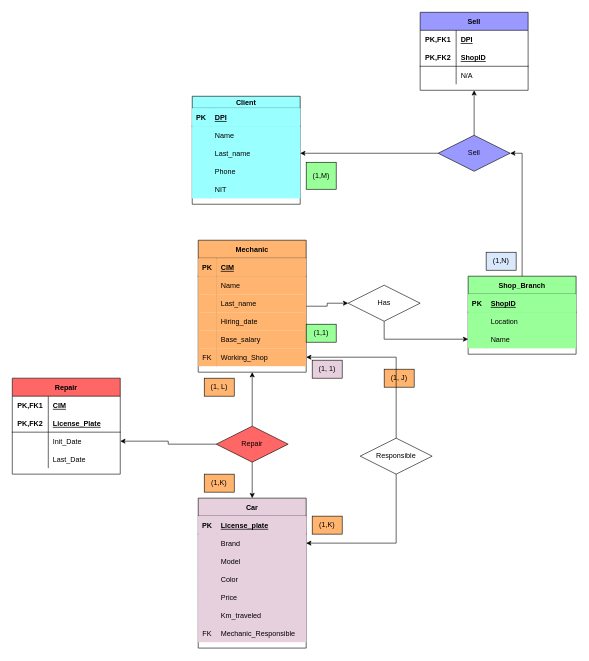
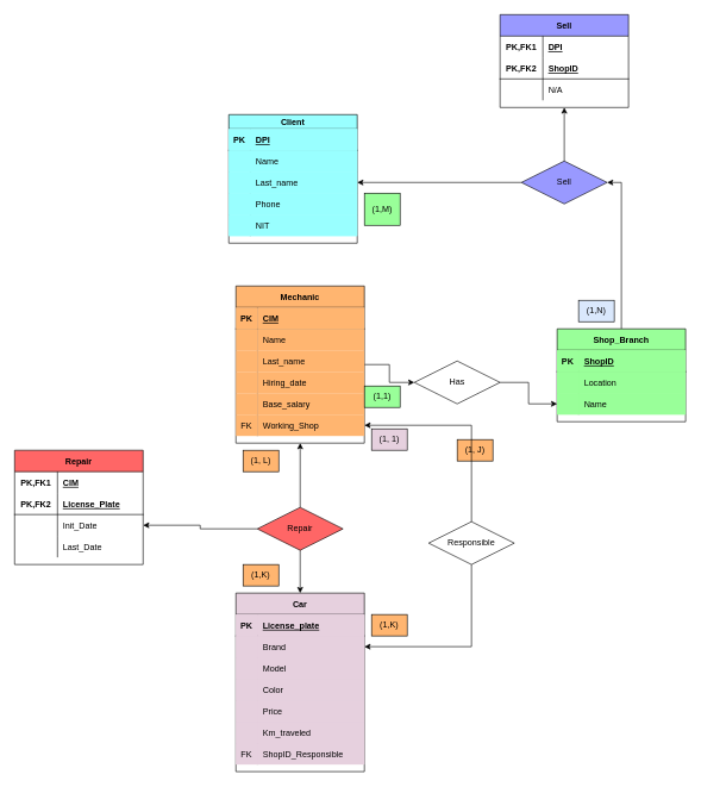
- <mxCell id="72" value="Has" style="shape=rhombus;perimeter=rhombusPerimeter;whiteSpace=wrap;html=1;align=center;" vertex="1" parent="1"><mxGeometry x="580" y="475" width="120" height="60" as="geometry" /></mxCell>
+ <mxCell id="72" value="Has" style="shape=rhombus;perimeter=rhombusPerimeter;whiteSpace=wrap;html=1;align=center;" vertex="1" parent="1"><mxGeometry x="580" y="505" width="120" height="60" as="geometry" /></mxCell>
- <mxCell id="59" value="Mechanic_Responsible" style="shape=partialRectangle;connectable=0;fillColor=#E6D0DE;top=0;left=0;bottom=0;right=0;align=left;spacingLeft=6;overflow=hidden;" vertex="1" parent="57"><mxGeometry x="30" width="150" height="30" as="geometry"><mxRectangle width="150" height="30" as="alternateBounds" /></mxGeometry></mxCell>
+ <mxCell id="59" value="ShopID_Responsible" style="shape=partialRectangle;connectable=0;fillColor=#E6D0DE;top=0;left=0;bottom=0;right=0;align=left;spacingLeft=6;overflow=hidden;" vertex="1" parent="57"><mxGeometry x="30" width="150" height="30" as="geometry"><mxRectangle width="150" height="30" as="alternateBounds" /></mxGeometry></mxCell>
